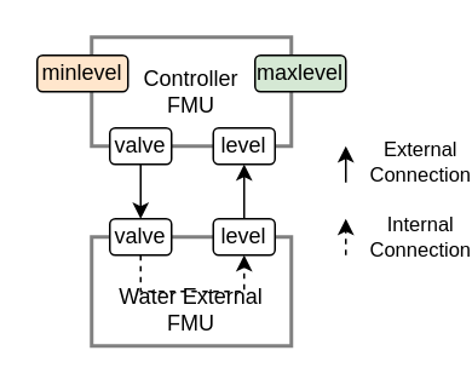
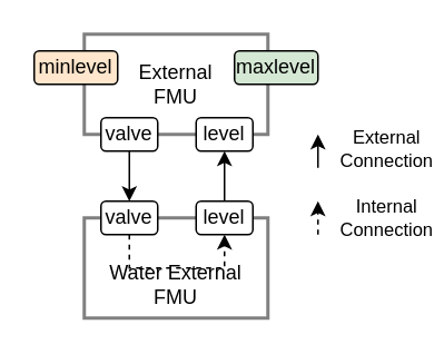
- <mxCell id="2" value="Controller &lt;br&gt;FMU" style="rounded=0;whiteSpace=wrap;html=1;fillColor=none;fontFamily=Helvetica;fontSize=12;strokeColor=#808080;strokeWidth=2;" parent="1" vertex="1"><mxGeometry x="50" y="20" width="110" height="60" as="geometry" /></mxCell>
+ <mxCell id="2" value="External &lt;br&gt;FMU" style="rounded=0;whiteSpace=wrap;html=1;fillColor=none;fontFamily=Helvetica;fontSize=12;strokeColor=#808080;strokeWidth=2;" parent="1" vertex="1"><mxGeometry x="50" y="20" width="110" height="60" as="geometry" /></mxCell>
